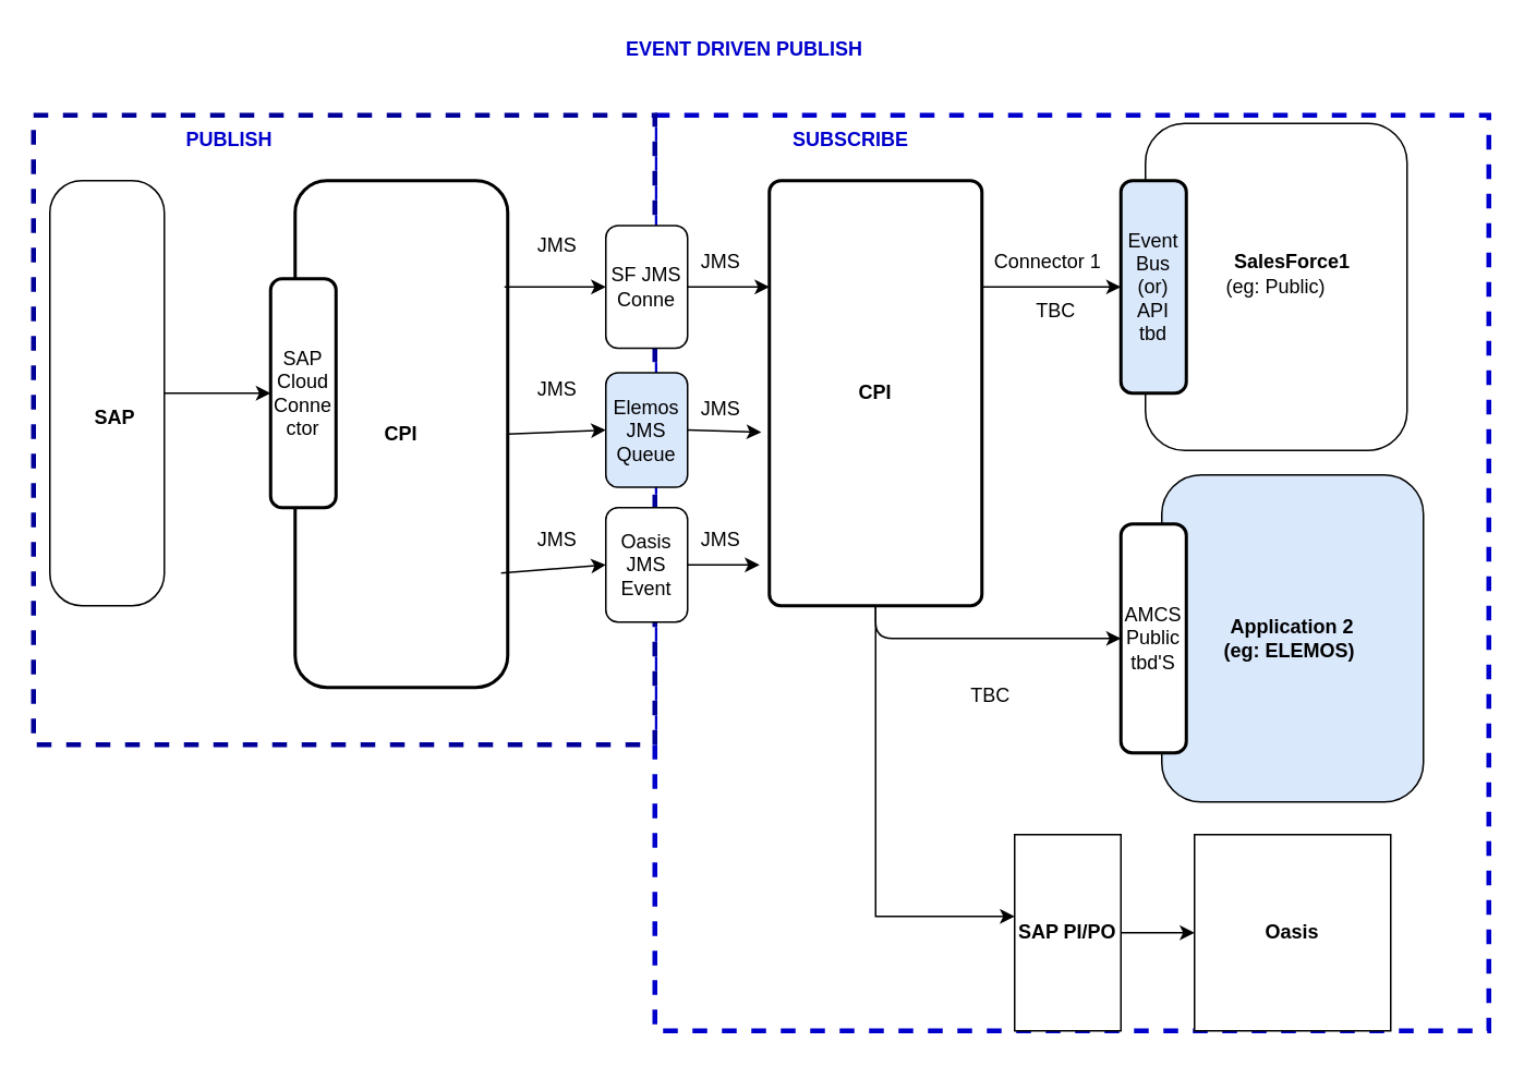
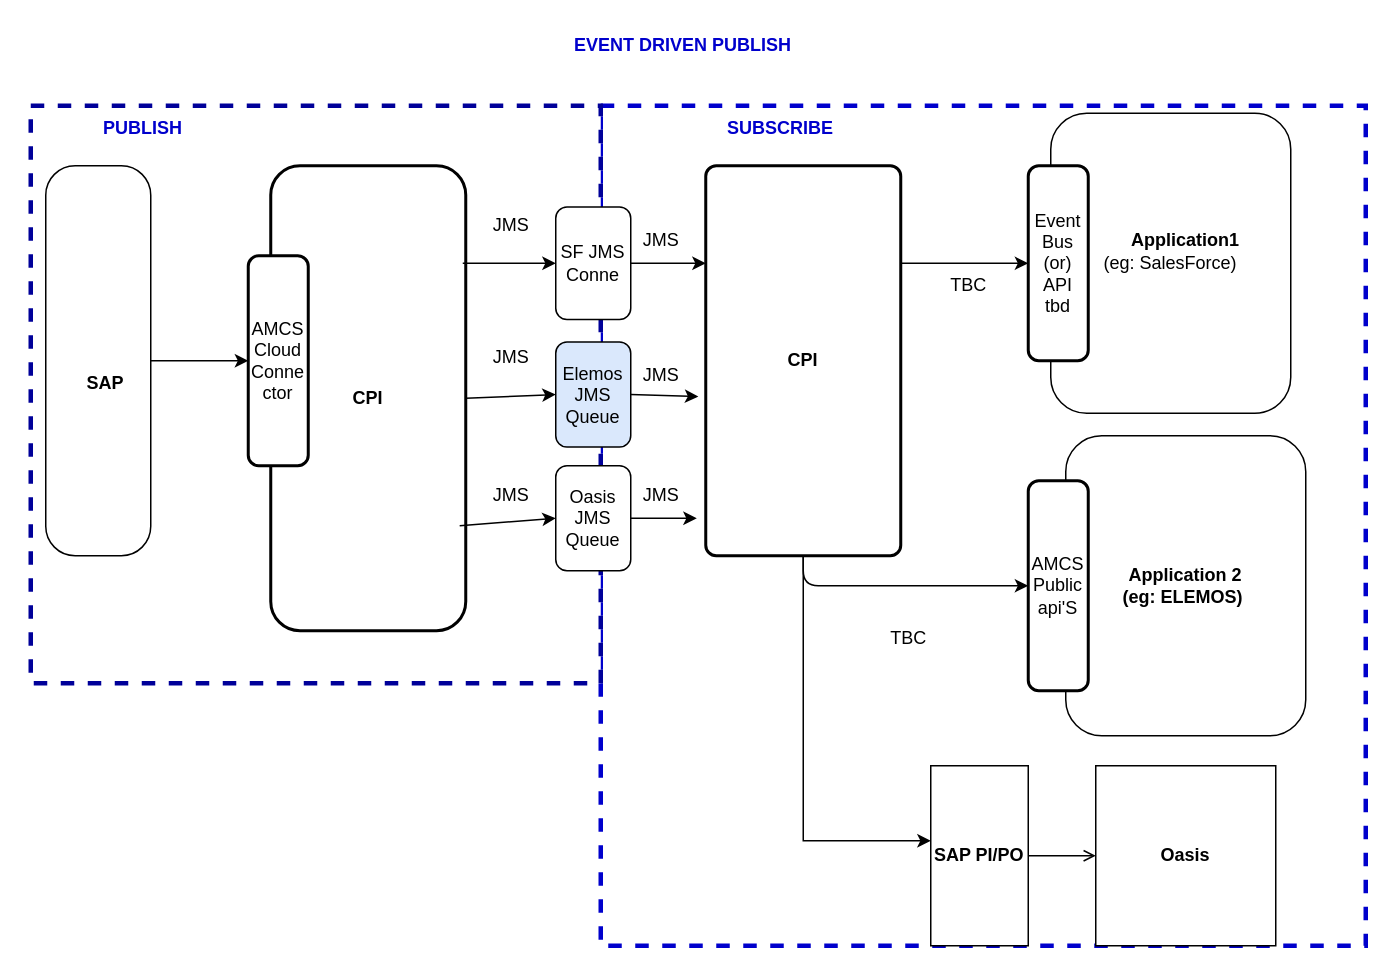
- <mxCell id="22" value="PUBLISH" style="text;html=1;strokeColor=none;fillColor=none;align=center;verticalAlign=middle;whiteSpace=wrap;rounded=0;dashed=1;fontColor=#0000CC;fontStyle=1" parent="2" vertex="1"><mxGeometry x="100" y="5" width="40" height="20" as="geometry" /></mxCell>
+ <mxCell id="22" value="PUBLISH" style="text;html=1;strokeColor=none;fillColor=none;align=center;verticalAlign=middle;whiteSpace=wrap;rounded=0;dashed=1;fontColor=#0000CC;fontStyle=1" parent="2" vertex="1"><mxGeometry x="55" y="5" width="40" height="20" as="geometry" /></mxCell>
- <mxCell id="20" value="Connector 1" style="text;html=1;align=center;verticalAlign=middle;resizable=0;points=[];autosize=1;" parent="2" vertex="1"><mxGeometry x="580" y="80" width="80" height="20" as="geometry" /></mxCell>
- <mxCell id="10" value="&lt;b&gt;SalesForce1&lt;/b&gt;" style="text;html=1;strokeColor=none;fillColor=none;align=center;verticalAlign=middle;whiteSpace=wrap;rounded=1;" parent="2" vertex="1"><mxGeometry x="750" y="80" width="40" height="20" as="geometry" /></mxCell>
+ <mxCell id="10" value="&lt;b&gt;Application1&lt;/b&gt;" style="text;html=1;strokeColor=none;fillColor=none;align=center;verticalAlign=middle;whiteSpace=wrap;rounded=1;" parent="2" vertex="1"><mxGeometry x="750" y="80" width="40" height="20" as="geometry" /></mxCell>
- <mxCell id="13" value="Event Bus (or) API&lt;br&gt;tbd" style="rounded=1;whiteSpace=wrap;html=1;absoluteArcSize=1;arcSize=14;strokeWidth=2;fillColor=#dae8fc;" parent="2" vertex="1"><mxGeometry x="665" y="40" width="40" height="130" as="geometry" /></mxCell>
+ <mxCell id="13" value="Event Bus (or) API&lt;br&gt;tbd" style="rounded=1;whiteSpace=wrap;html=1;absoluteArcSize=1;arcSize=14;strokeWidth=2;" parent="2" vertex="1"><mxGeometry x="665" y="40" width="40" height="130" as="geometry" /></mxCell>
- <mxCell id="9" value="(eg: Public)" style="whiteSpace=wrap;html=1;rounded=1;" parent="2" vertex="1"><mxGeometry x="680" y="5" width="160" height="200" as="geometry" /></mxCell>
+ <mxCell id="9" value="(eg: SalesForce)" style="whiteSpace=wrap;html=1;rounded=1;" parent="2" vertex="1"><mxGeometry x="680" y="5" width="160" height="200" as="geometry" /></mxCell>
- <mxCell id="26" value="SAP Cloud Conne ctor" style="rounded=1;whiteSpace=wrap;html=1;absoluteArcSize=1;arcSize=14;strokeWidth=2;" parent="2" vertex="1"><mxGeometry x="145" y="100" width="40" height="140" as="geometry" /></mxCell>
+ <mxCell id="26" value="AMCS Cloud Conne ctor" style="rounded=1;whiteSpace=wrap;html=1;absoluteArcSize=1;arcSize=14;strokeWidth=2;" parent="2" vertex="1"><mxGeometry x="145" y="100" width="40" height="140" as="geometry" /></mxCell>
- <mxCell id="34" value="Oasis JMS Event" style="whiteSpace=wrap;html=1;rounded=1;" vertex="1" parent="2"><mxGeometry x="350" y="240" width="50" height="70" as="geometry" /></mxCell>
+ <mxCell id="34" value="Oasis JMS Queue" style="whiteSpace=wrap;html=1;rounded=1;" vertex="1" parent="2"><mxGeometry x="350" y="240" width="50" height="70" as="geometry" /></mxCell>
- <mxCell id="18" value="AMCS Public tbd'S" style="rounded=1;whiteSpace=wrap;html=1;absoluteArcSize=1;arcSize=14;strokeWidth=2;" parent="2" vertex="1"><mxGeometry x="665" y="250" width="40" height="140" as="geometry" /></mxCell>
+ <mxCell id="18" value="AMCS Public api'S" style="rounded=1;whiteSpace=wrap;html=1;absoluteArcSize=1;arcSize=14;strokeWidth=2;" parent="2" vertex="1"><mxGeometry x="665" y="250" width="40" height="140" as="geometry" /></mxCell>
- <mxCell id="8" value="&lt;b&gt;Application 2&lt;br&gt;(eg: ELEMOS)&amp;nbsp;&lt;/b&gt;" style="whiteSpace=wrap;html=1;rounded=1;fillColor=#dae8fc;" parent="2" vertex="1"><mxGeometry x="690" y="220" width="160" height="200" as="geometry" /></mxCell>
+ <mxCell id="8" value="&lt;b&gt;Application 2&lt;br&gt;(eg: ELEMOS)&amp;nbsp;&lt;/b&gt;" style="whiteSpace=wrap;html=1;rounded=1;" parent="2" vertex="1"><mxGeometry x="690" y="220" width="160" height="200" as="geometry" /></mxCell>
- <mxCell id="39" style="edgeStyle=orthogonalEdgeStyle;rounded=0;orthogonalLoop=1;jettySize=auto;html=1;" edge="1" parent="2" source="40" target="41"><mxGeometry relative="1" as="geometry" /></mxCell>
+ <mxCell id="39" style="edgeStyle=orthogonalEdgeStyle;rounded=0;orthogonalLoop=1;jettySize=auto;html=1;endArrow=open;" edge="1" parent="2" source="40" target="41"><mxGeometry relative="1" as="geometry" /></mxCell>
